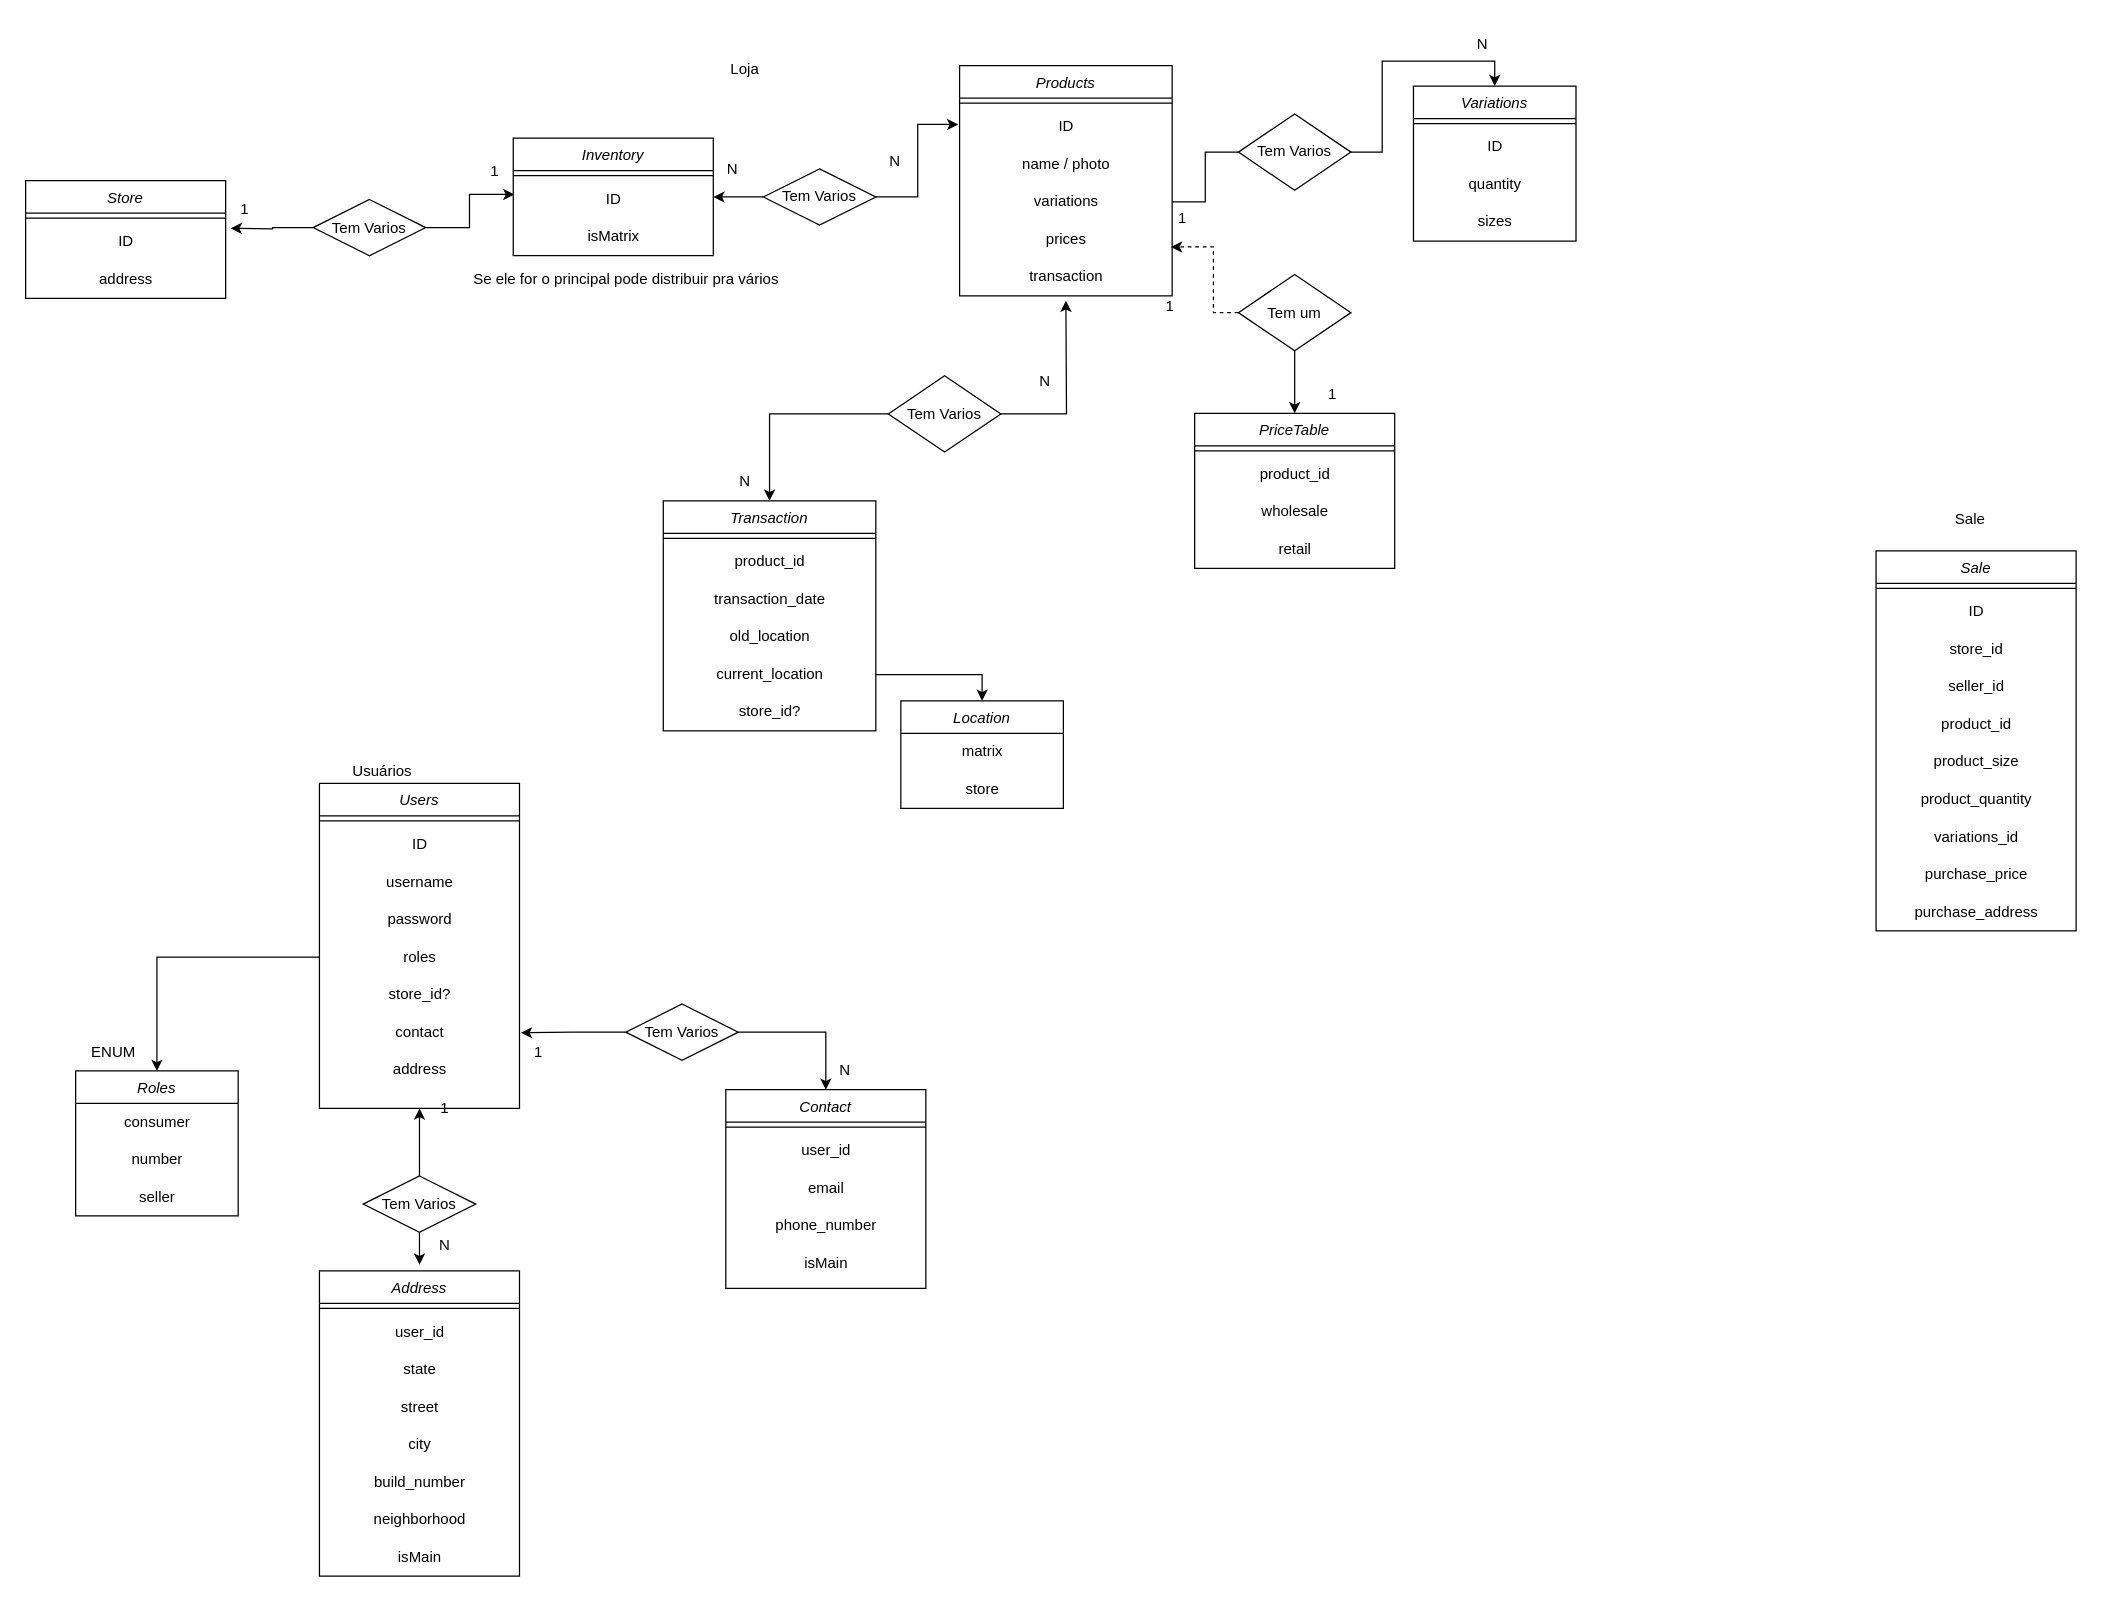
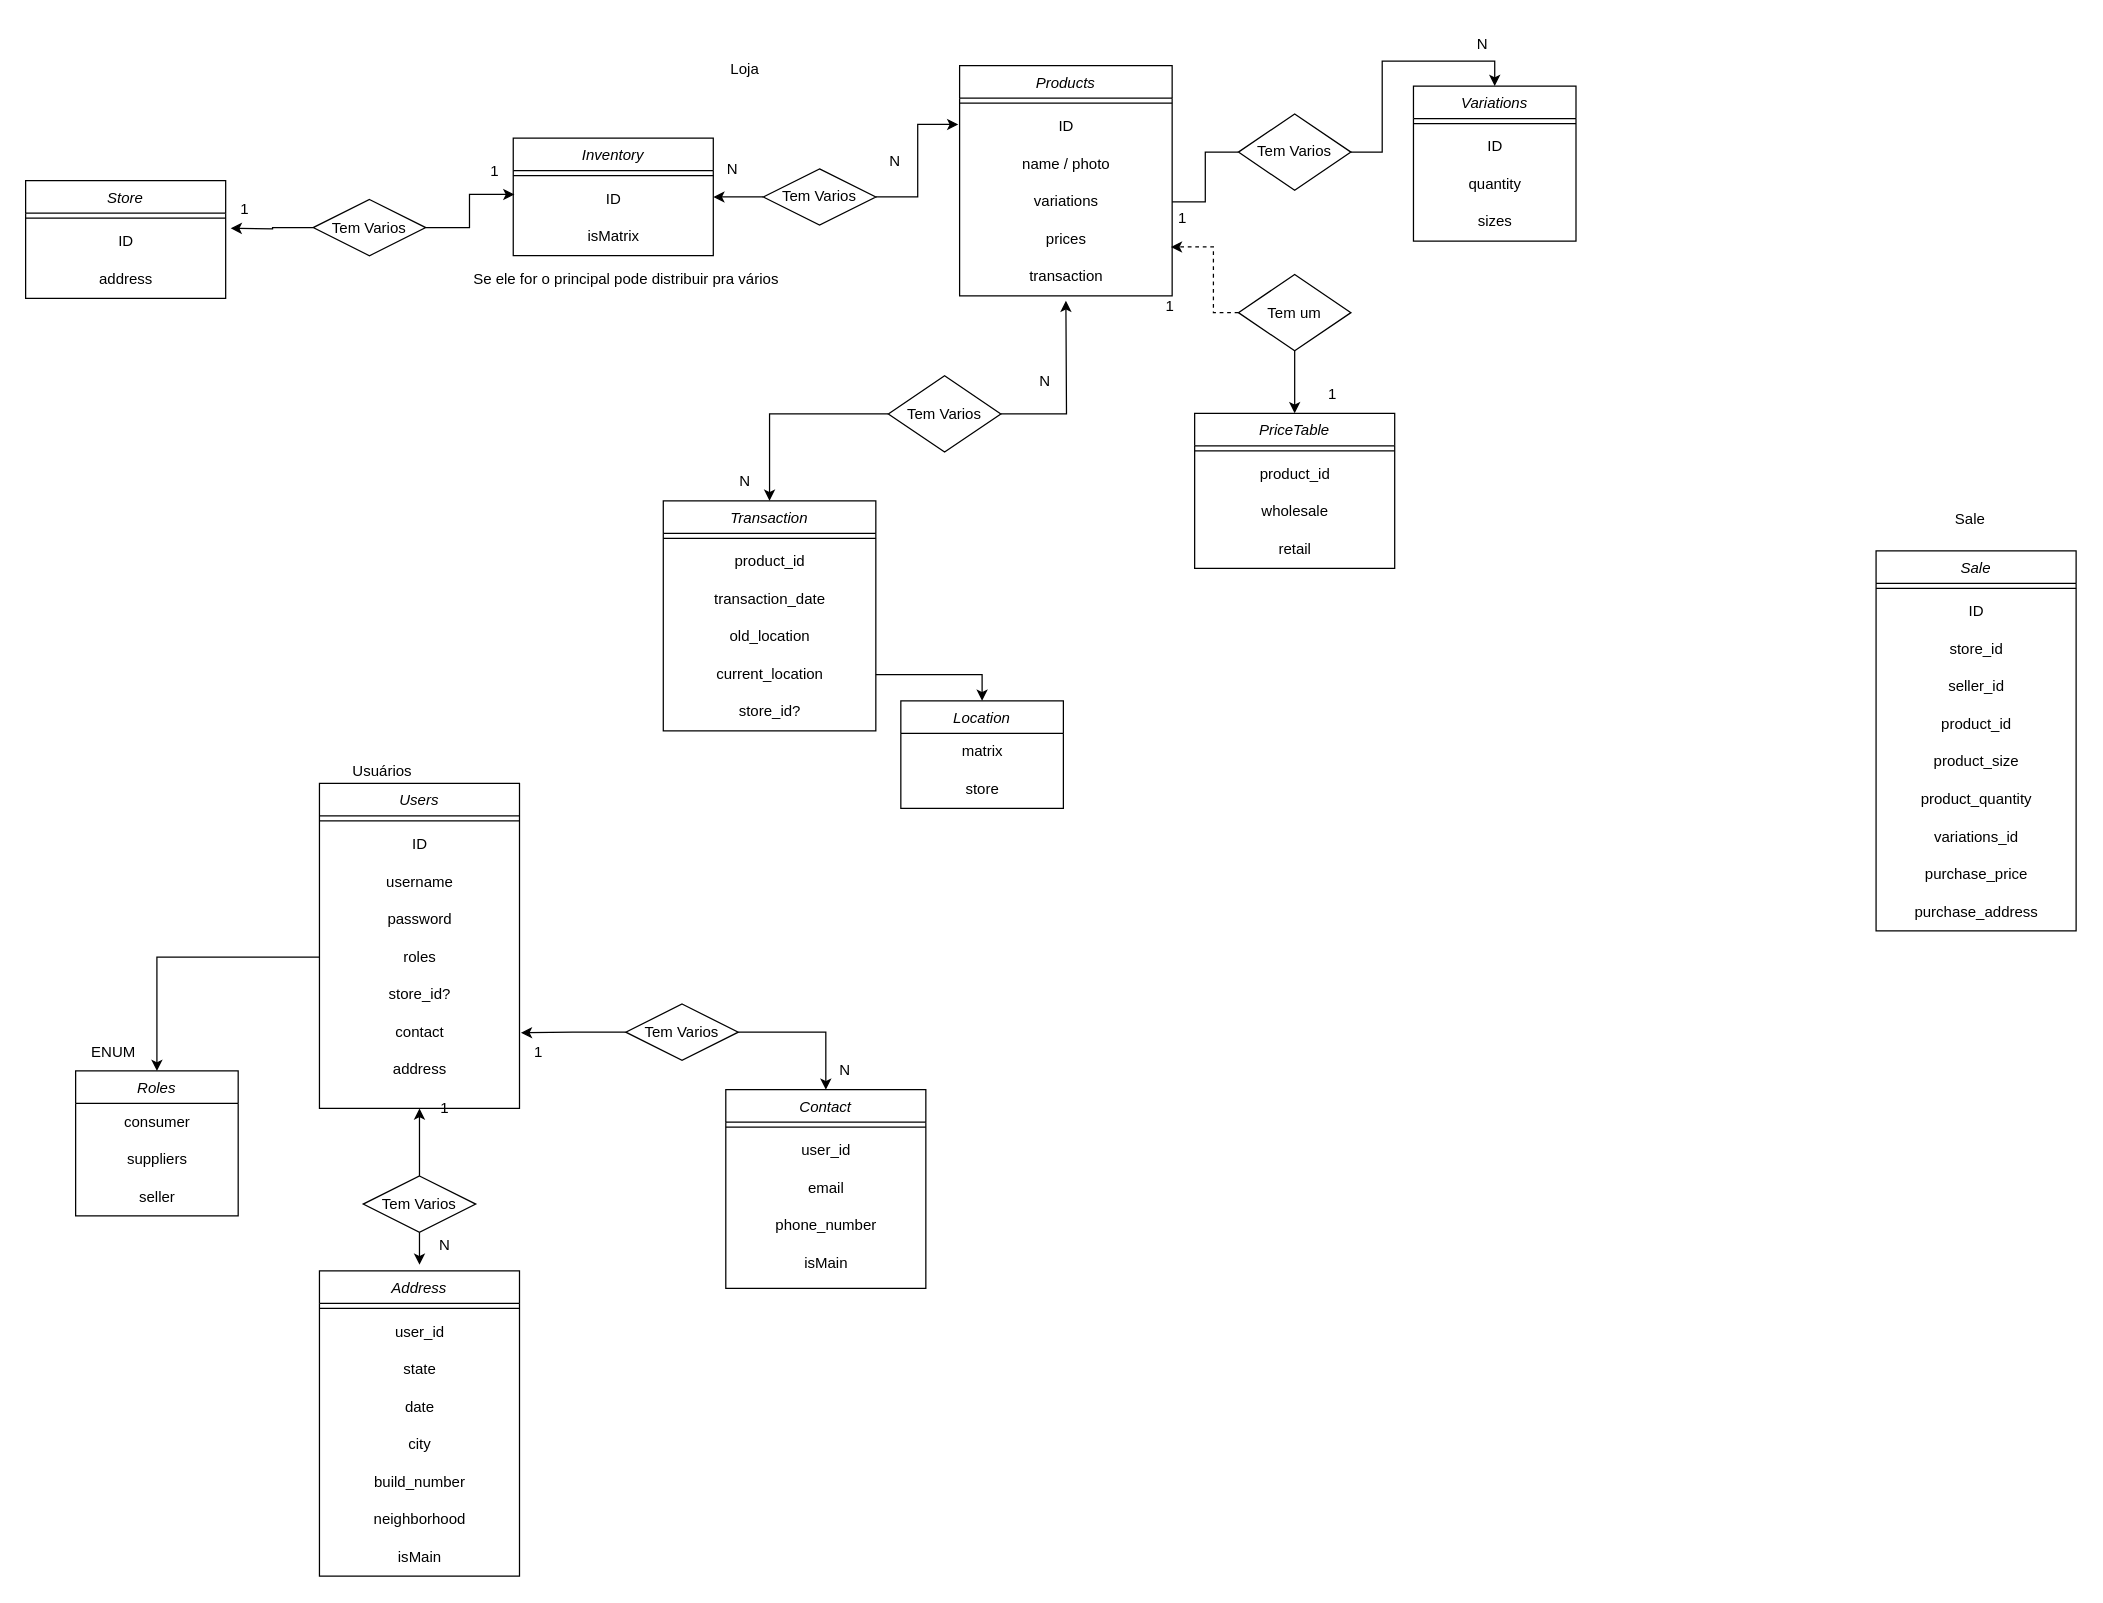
- <mxCell id="29" value="number" style="text;html=1;align=center;verticalAlign=middle;resizable=0;points=[];autosize=1;strokeColor=none;fillColor=none;" parent="27" vertex="1"><mxGeometry y="56" width="130" height="30" as="geometry" /></mxCell>
+ <mxCell id="29" value="suppliers" style="text;html=1;align=center;verticalAlign=middle;resizable=0;points=[];autosize=1;strokeColor=none;fillColor=none;" parent="27" vertex="1"><mxGeometry y="56" width="130" height="30" as="geometry" /></mxCell>
- <mxCell id="47" value="street" style="text;html=1;align=center;verticalAlign=middle;resizable=0;points=[];autosize=1;strokeColor=none;fillColor=none;" parent="43" vertex="1"><mxGeometry y="94" width="160" height="30" as="geometry" /></mxCell>
+ <mxCell id="47" value="date" style="text;html=1;align=center;verticalAlign=middle;resizable=0;points=[];autosize=1;strokeColor=none;fillColor=none;" parent="43" vertex="1"><mxGeometry y="94" width="160" height="30" as="geometry" /></mxCell>
